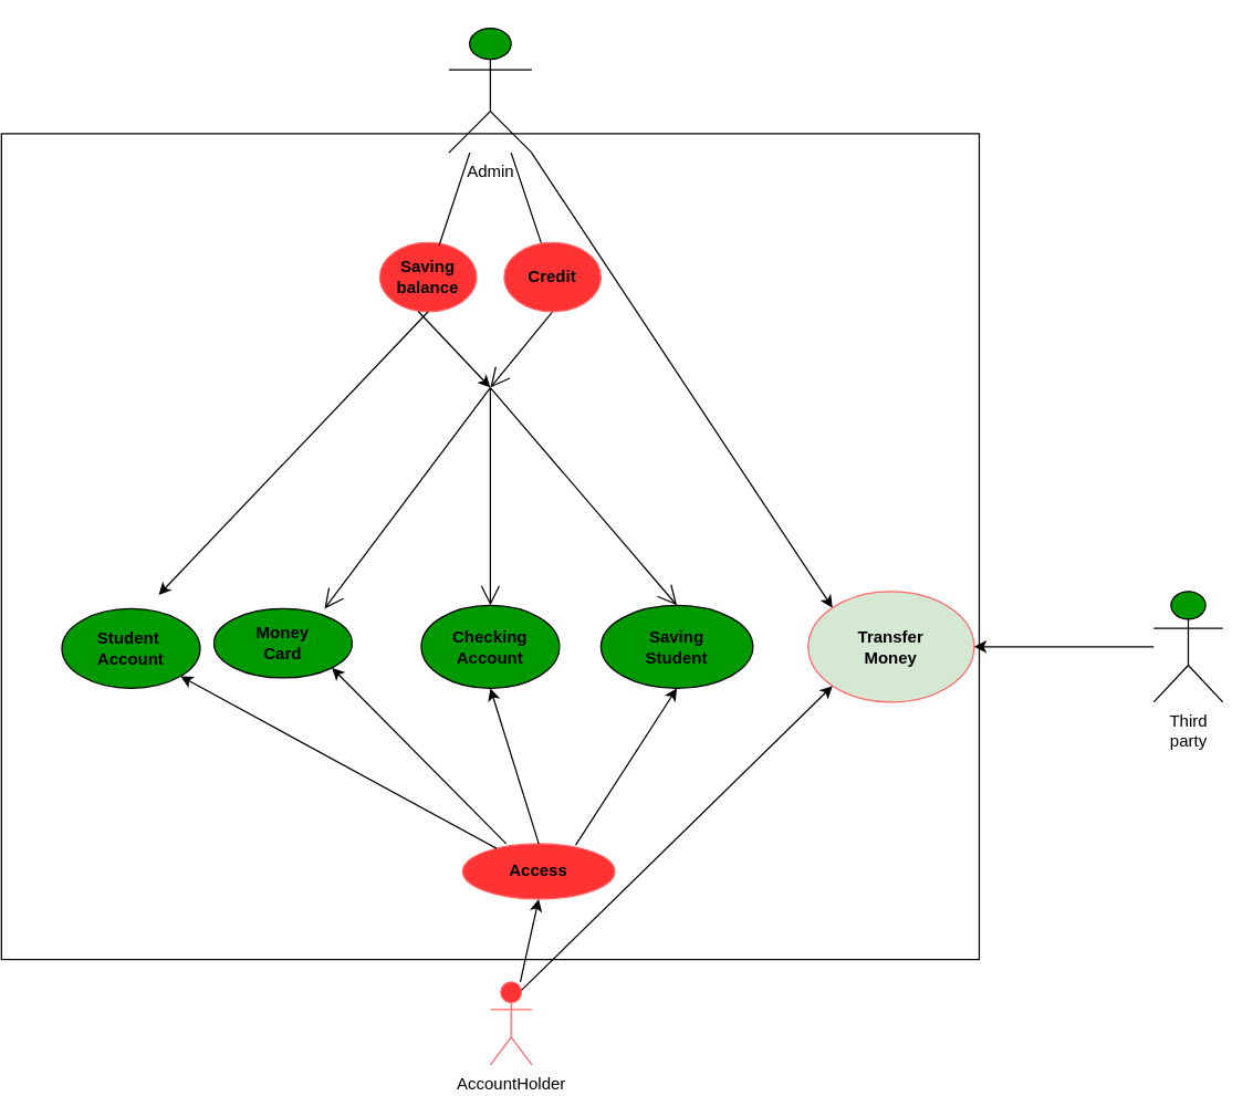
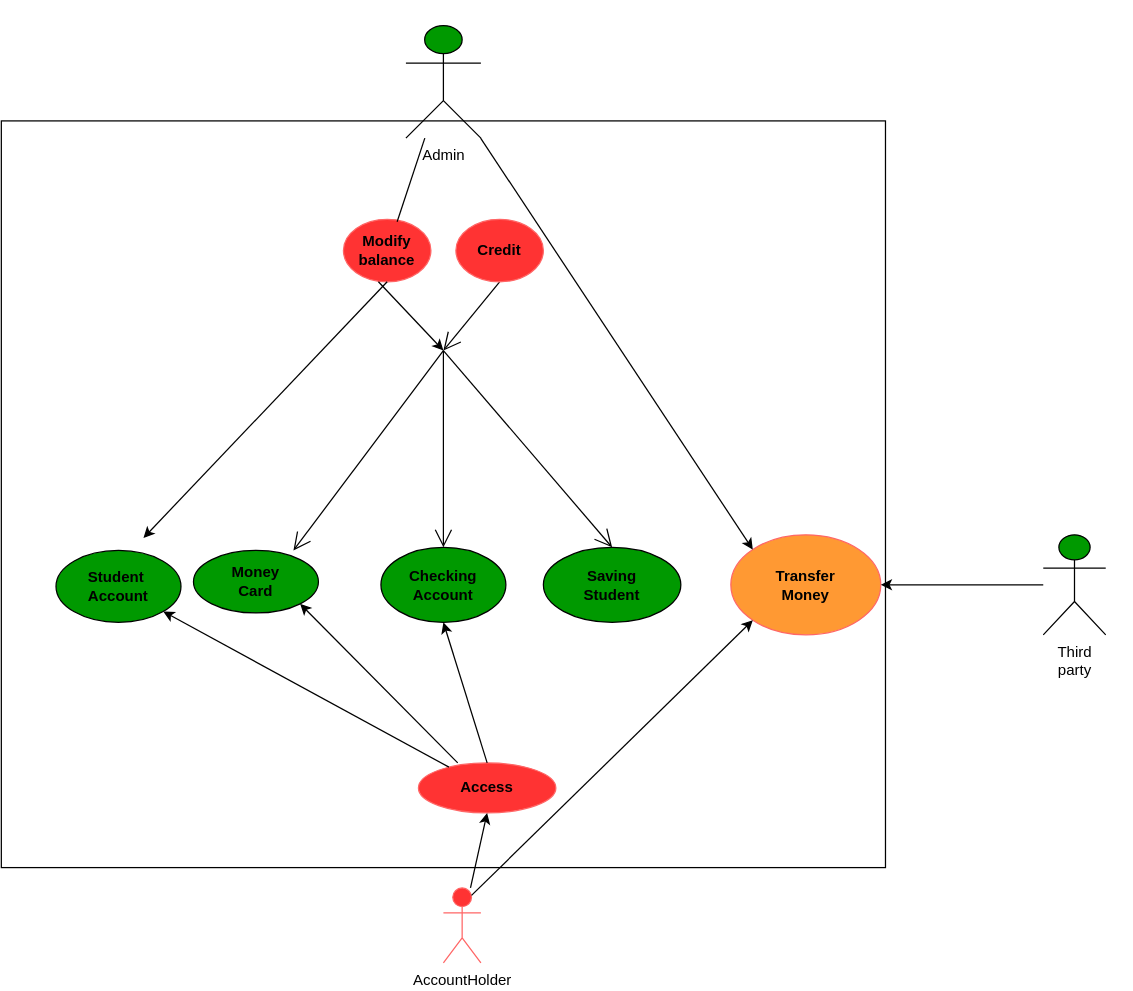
- <mxCell id="13" value="" style="endArrow=none;endFill=1;endSize=12;html=1;rounded=0;" edge="1" parent="1" source="7" target="14"><mxGeometry width="160" relative="1" as="geometry"><mxPoint x="330" y="160" as="sourcePoint" /><mxPoint x="330" y="230" as="targetPoint" /><Array as="points" /></mxGeometry></mxCell>
- <mxCell id="15" value="&lt;b&gt;Saving&lt;br&gt;balance&lt;/b&gt;" style="ellipse;whiteSpace=wrap;html=1;strokeColor=#FF6666;fillColor=#FF3333;" vertex="1" parent="1"><mxGeometry x="250" y="175" width="70" height="50" as="geometry" /></mxCell>
+ <mxCell id="15" value="&lt;b&gt;Modify&lt;br&gt;balance&lt;/b&gt;" style="ellipse;whiteSpace=wrap;html=1;strokeColor=#FF6666;fillColor=#FF3333;" vertex="1" parent="1"><mxGeometry x="250" y="175" width="70" height="50" as="geometry" /></mxCell>
- <mxCell id="26" value="&lt;b&gt;Transfer&lt;br&gt;Money&lt;/b&gt;" style="ellipse;whiteSpace=wrap;html=1;strokeColor=#FF6666;fillColor=#d5e8d4;" vertex="1" parent="1"><mxGeometry x="560" y="427.5" width="120" height="80" as="geometry" /></mxCell>
+ <mxCell id="26" value="&lt;b&gt;Transfer&lt;br&gt;Money&lt;/b&gt;" style="ellipse;whiteSpace=wrap;html=1;strokeColor=#FF6666;fillColor=#FF9933;" vertex="1" parent="1"><mxGeometry x="560" y="427.5" width="120" height="80" as="geometry" /></mxCell>
- <mxCell id="24" value="" style="endArrow=classic;html=1;rounded=0;entryX=0.5;entryY=1;entryDx=0;entryDy=0;exitX=0.743;exitY=0.025;exitDx=0;exitDy=0;exitPerimeter=0;" edge="1" parent="1" source="20" target="4"><mxGeometry width="50" height="50" relative="1" as="geometry"><mxPoint x="200" y="480" as="sourcePoint" /><mxPoint x="250" y="430" as="targetPoint" /></mxGeometry></mxCell>
